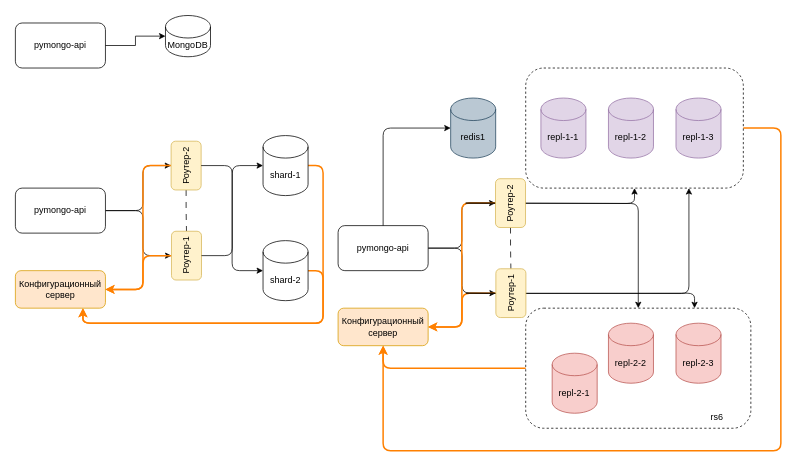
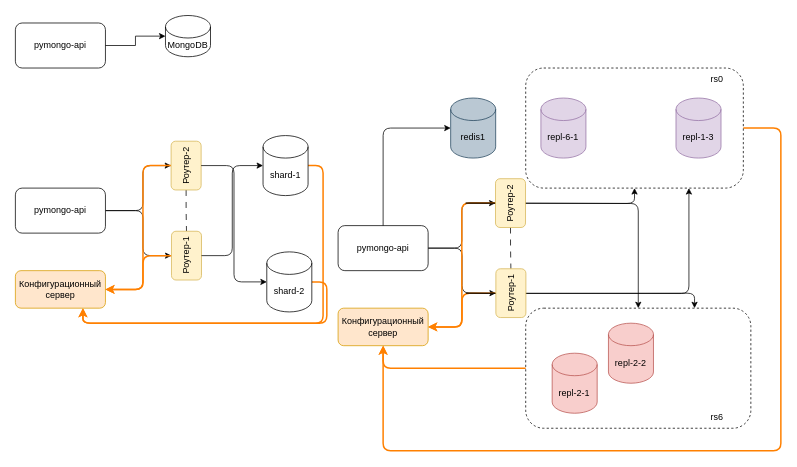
+ <mxCell id="42" value="rs0" style="text;html=1;align=center;verticalAlign=middle;whiteSpace=wrap;rounded=0;" vertex="1" parent="1"><mxGeometry x="925.25" y="90" width="60" height="30" as="geometry" /></mxCell>
- <mxCell id="16" value="repl-1-2" style="shape=cylinder3;whiteSpace=wrap;html=1;boundedLbl=1;backgroundOutline=1;size=15;fillColor=#e1d5e7;strokeColor=#9673a6;" parent="1" vertex="1"><mxGeometry x="810.25" y="130" width="60" height="80" as="geometry" /></mxCell>
- <mxCell id="15" value="repl-1-1" style="shape=cylinder3;whiteSpace=wrap;html=1;boundedLbl=1;backgroundOutline=1;size=15;fillColor=#e1d5e7;strokeColor=#9673a6;" parent="1" vertex="1"><mxGeometry x="720.25" y="130" width="60" height="80" as="geometry" /></mxCell>
+ <mxCell id="15" value="repl-6-1" style="shape=cylinder3;whiteSpace=wrap;html=1;boundedLbl=1;backgroundOutline=1;size=15;fillColor=#e1d5e7;strokeColor=#9673a6;" parent="1" vertex="1"><mxGeometry x="720.25" y="130" width="60" height="80" as="geometry" /></mxCell>
- <mxCell id="11" value="shard-2" style="shape=cylinder3;whiteSpace=wrap;html=1;boundedLbl=1;backgroundOutline=1;size=15;" parent="1" vertex="1"><mxGeometry x="350" y="320" width="60" height="80" as="geometry" /></mxCell>
+ <mxCell id="11" value="shard-2" style="shape=cylinder3;whiteSpace=wrap;html=1;boundedLbl=1;backgroundOutline=1;size=15;" parent="1" vertex="1"><mxGeometry x="355" y="335" width="60" height="80" as="geometry" /></mxCell>
- <mxCell id="20" value="repl-2-3" style="shape=cylinder3;whiteSpace=wrap;html=1;boundedLbl=1;backgroundOutline=1;size=15;fillColor=#f8cecc;strokeColor=#b85450;" parent="1" vertex="1"><mxGeometry x="900.25" y="430" width="60" height="80" as="geometry" /></mxCell>
